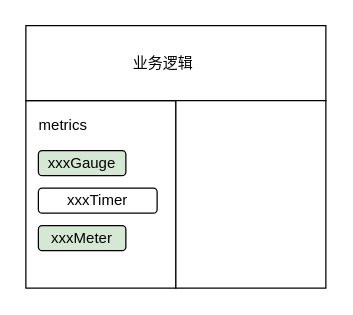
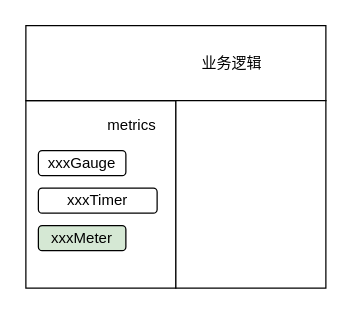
- <mxCell id="6" value="业务逻辑" style="text;html=1;strokeColor=none;fillColor=none;align=center;verticalAlign=middle;whiteSpace=wrap;rounded=0;" vertex="1" parent="1"><mxGeometry x="90" y="40" width="80" height="20" as="geometry" /></mxCell>
+ <mxCell id="6" value="业务逻辑" style="text;html=1;strokeColor=none;fillColor=none;align=center;verticalAlign=middle;whiteSpace=wrap;rounded=0;" vertex="1" parent="1"><mxGeometry x="145" y="40" width="80" height="20" as="geometry" /></mxCell>
- <mxCell id="7" value="metrics" style="text;html=1;strokeColor=none;fillColor=none;align=center;verticalAlign=middle;whiteSpace=wrap;rounded=0;" vertex="1" parent="1"><mxGeometry x="30" y="90" width="40" height="20" as="geometry" /></mxCell>
+ <mxCell id="7" value="metrics" style="text;html=1;strokeColor=none;fillColor=none;align=center;verticalAlign=middle;whiteSpace=wrap;rounded=0;" vertex="1" parent="1"><mxGeometry x="85" y="90" width="40" height="20" as="geometry" /></mxCell>
- <mxCell id="5" value="xxxGauge" style="rounded=1;whiteSpace=wrap;html=1;fillColor=#d5e8d4;" vertex="1" parent="1"><mxGeometry x="30" y="120" width="70" height="20" as="geometry" /></mxCell>
+ <mxCell id="5" value="xxxGauge" style="rounded=1;whiteSpace=wrap;html=1;" vertex="1" parent="1"><mxGeometry x="30" y="120" width="70" height="20" as="geometry" /></mxCell>
